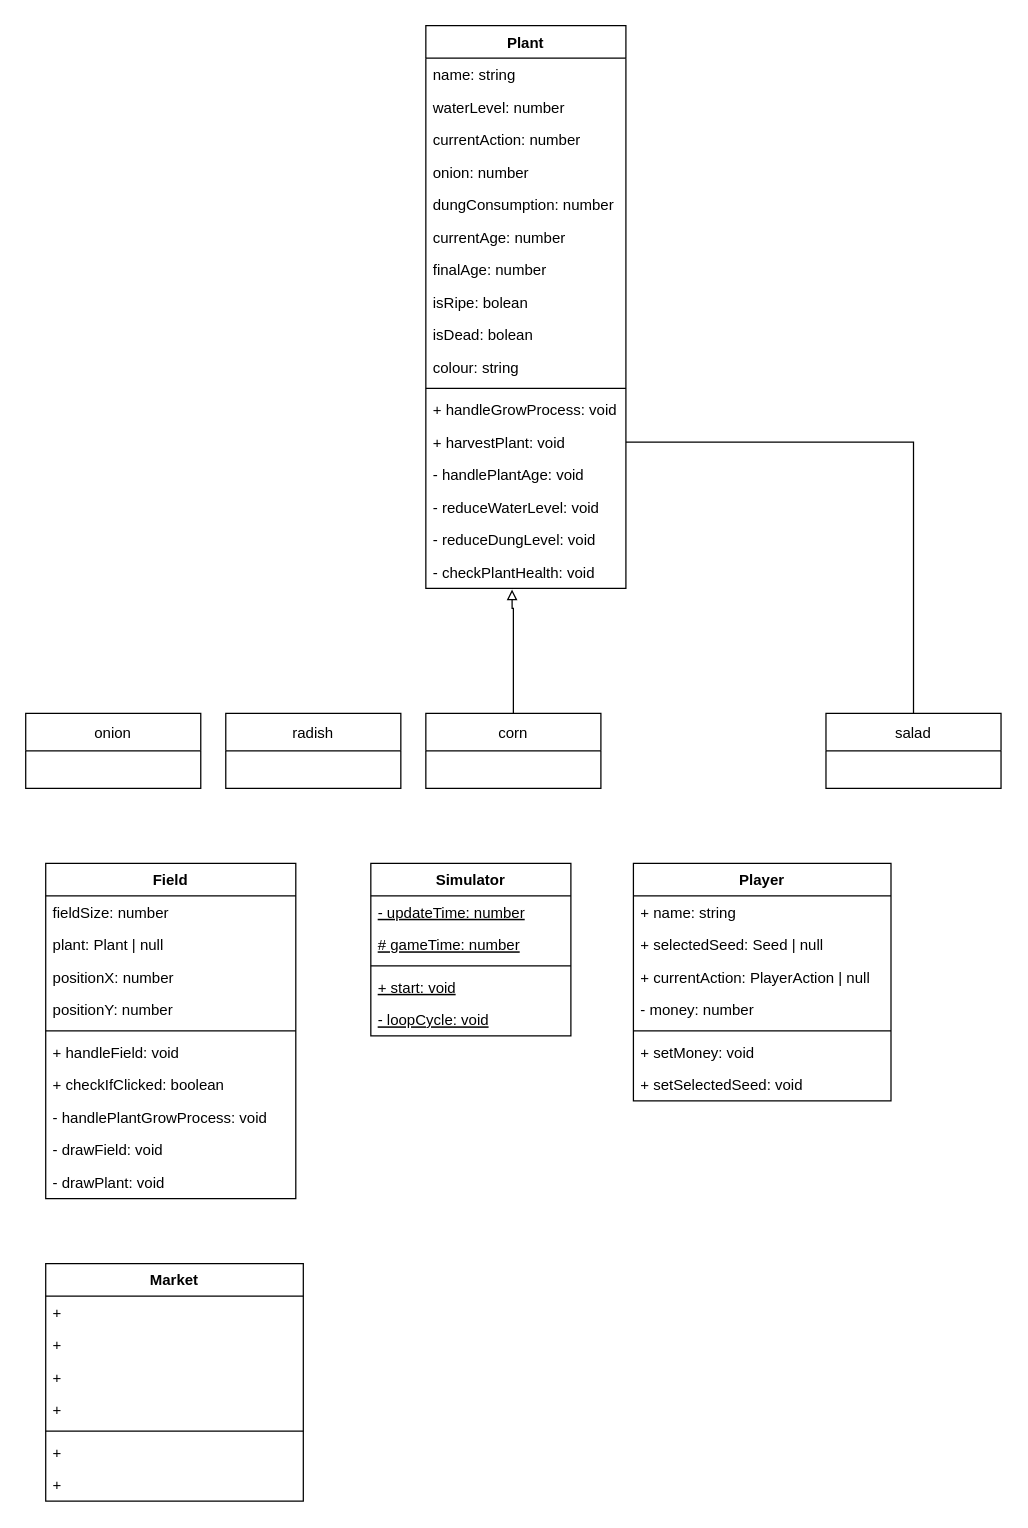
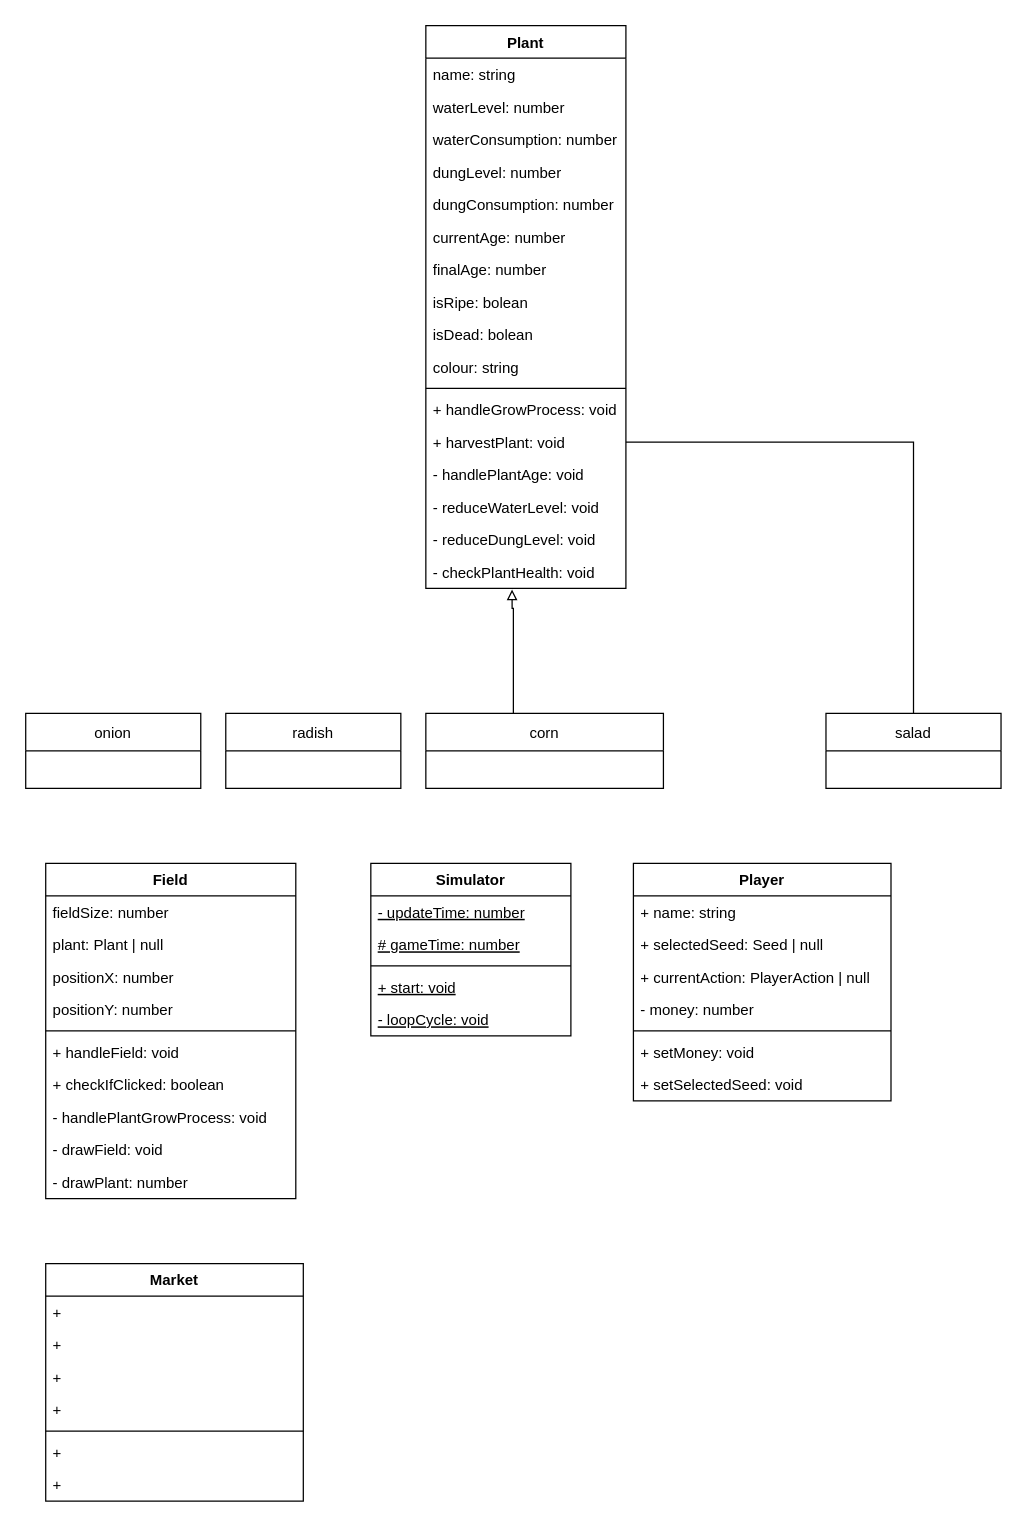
- <mxCell id="11" value="currentAction: number" style="text;strokeColor=none;fillColor=none;align=left;verticalAlign=top;spacingLeft=4;spacingRight=4;overflow=hidden;rotatable=0;points=[[0,0.5],[1,0.5]];portConstraint=eastwest;" vertex="1" parent="8"><mxGeometry y="78" width="160" height="26" as="geometry" /></mxCell>
+ <mxCell id="11" value="waterConsumption: number" style="text;strokeColor=none;fillColor=none;align=left;verticalAlign=top;spacingLeft=4;spacingRight=4;overflow=hidden;rotatable=0;points=[[0,0.5],[1,0.5]];portConstraint=eastwest;" vertex="1" parent="8"><mxGeometry y="78" width="160" height="26" as="geometry" /></mxCell>
- <mxCell id="12" value="onion: number" style="text;strokeColor=none;fillColor=none;align=left;verticalAlign=top;spacingLeft=4;spacingRight=4;overflow=hidden;rotatable=0;points=[[0,0.5],[1,0.5]];portConstraint=eastwest;" vertex="1" parent="8"><mxGeometry y="104" width="160" height="26" as="geometry" /></mxCell>
+ <mxCell id="12" value="dungLevel: number" style="text;strokeColor=none;fillColor=none;align=left;verticalAlign=top;spacingLeft=4;spacingRight=4;overflow=hidden;rotatable=0;points=[[0,0.5],[1,0.5]];portConstraint=eastwest;" vertex="1" parent="8"><mxGeometry y="104" width="160" height="26" as="geometry" /></mxCell>
- <mxCell id="5" value="corn" style="swimlane;fontStyle=0;childLayout=stackLayout;horizontal=1;startSize=30;horizontalStack=0;resizeParent=1;resizeParentMax=0;resizeLast=0;collapsible=1;marginBottom=0;" vertex="1" parent="1"><mxGeometry x="340" y="570" width="140" height="60" as="geometry" /></mxCell>
+ <mxCell id="5" value="corn" style="swimlane;fontStyle=0;childLayout=stackLayout;horizontal=1;startSize=30;horizontalStack=0;resizeParent=1;resizeParentMax=0;resizeLast=0;collapsible=1;marginBottom=0;" vertex="1" parent="1"><mxGeometry x="340" y="570" width="190" height="60" as="geometry" /></mxCell>
- <mxCell id="36" value="- drawPlant: void" style="text;strokeColor=none;fillColor=none;align=left;verticalAlign=top;spacingLeft=4;spacingRight=4;overflow=hidden;rotatable=0;points=[[0,0.5],[1,0.5]];portConstraint=eastwest;" vertex="1" parent="26"><mxGeometry y="242" width="200" height="26" as="geometry" /></mxCell>
+ <mxCell id="36" value="- drawPlant: number" style="text;strokeColor=none;fillColor=none;align=left;verticalAlign=top;spacingLeft=4;spacingRight=4;overflow=hidden;rotatable=0;points=[[0,0.5],[1,0.5]];portConstraint=eastwest;" vertex="1" parent="26"><mxGeometry y="242" width="200" height="26" as="geometry" /></mxCell>
